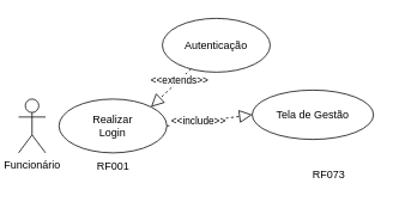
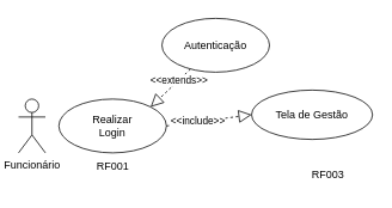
- <mxCell id="11" value="RF073" style="text;html=1;align=center;verticalAlign=middle;resizable=0;points=[];autosize=1;strokeColor=none;fillColor=none;" vertex="1" parent="1"><mxGeometry x="335" y="180" width="60" height="30" as="geometry" /></mxCell>
+ <mxCell id="11" value="RF003" style="text;html=1;align=center;verticalAlign=middle;resizable=0;points=[];autosize=1;strokeColor=none;fillColor=none;" vertex="1" parent="1"><mxGeometry x="335" y="180" width="60" height="30" as="geometry" /></mxCell>
